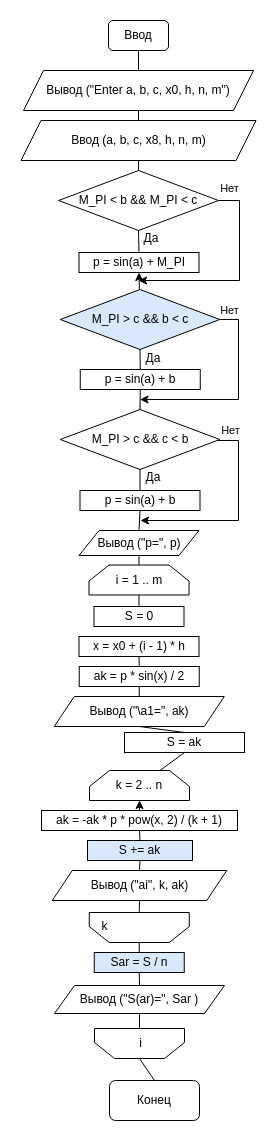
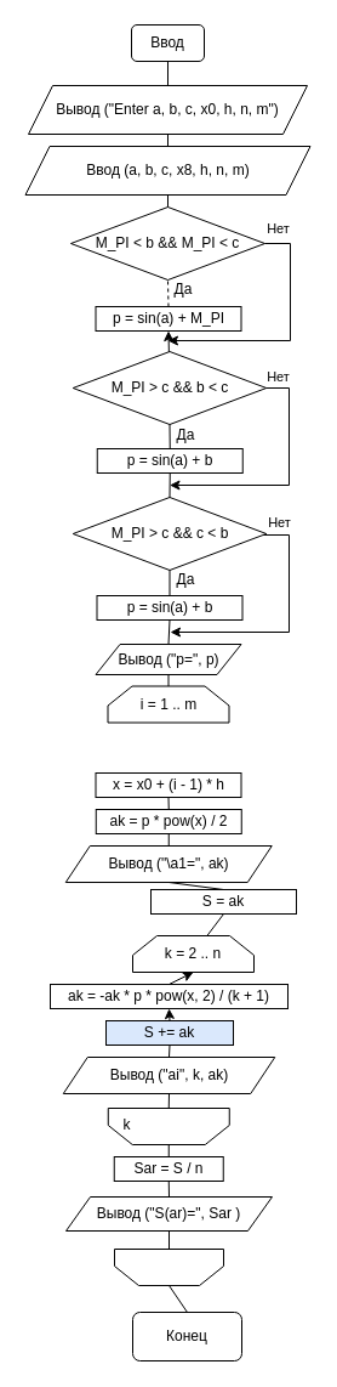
- <mxCell id="16" value="" style="endArrow=none;html=1;rounded=0;entryX=0.5;entryY=1;entryDx=0;entryDy=0;exitX=0.5;exitY=0;exitDx=0;exitDy=0;" edge="1" parent="1" source="10" target="9"><mxGeometry width="50" height="50" relative="1" as="geometry"><mxPoint x="58" y="300" as="sourcePoint" /><mxPoint x="108" y="250" as="targetPoint" /><Array as="points" /></mxGeometry></mxCell>
+ <mxCell id="16" value="" style="endArrow=none;html=1;rounded=0;entryX=0.5;entryY=1;entryDx=0;entryDy=0;exitX=0.5;exitY=0;exitDx=0;exitDy=0;dashed=1;" edge="1" parent="1" source="10" target="9"><mxGeometry width="50" height="50" relative="1" as="geometry"><mxPoint x="58" y="300" as="sourcePoint" /><mxPoint x="108" y="250" as="targetPoint" /><Array as="points" /></mxGeometry></mxCell>
- <mxCell id="14" value="M_PI &amp;gt; c &amp;amp;&amp;amp; b &amp;lt; c" style="rhombus;whiteSpace=wrap;html=1;fillColor=#dae8fc;" vertex="1" parent="1"><mxGeometry x="59.75" y="289" width="159.5" height="60" as="geometry" /></mxCell>
+ <mxCell id="14" value="M_PI &amp;gt; c &amp;amp;&amp;amp; b &amp;lt; c" style="rhombus;whiteSpace=wrap;html=1;" vertex="1" parent="1"><mxGeometry x="59.75" y="289" width="159.5" height="60" as="geometry" /></mxCell>
- <mxCell id="33" value="" style="endArrow=none;html=1;rounded=0;entryX=0.5;entryY=1;entryDx=0;entryDy=0;" edge="1" parent="1" source="32" target="30"><mxGeometry width="50" height="50" relative="1" as="geometry"><mxPoint x="58" y="640" as="sourcePoint" /><mxPoint x="108" y="590" as="targetPoint" /></mxGeometry></mxCell>
- <mxCell id="32" value="S = 0" style="rounded=0;whiteSpace=wrap;html=1;" vertex="1" parent="1"><mxGeometry x="93.5" y="606" width="90" height="20" as="geometry" /></mxCell>
- <mxCell id="35" value="ak = p * sin(x) / 2" style="rounded=0;whiteSpace=wrap;html=1;spacingTop=0;" vertex="1" parent="1"><mxGeometry x="78.75" y="666" width="120" height="20" as="geometry" /></mxCell>
+ <mxCell id="35" value="ak = p * pow(x) / 2" style="rounded=0;whiteSpace=wrap;html=1;spacingTop=0;" vertex="1" parent="1"><mxGeometry x="78.75" y="666" width="120" height="20" as="geometry" /></mxCell>
- <mxCell id="41" value="k = 2 .. n" style="shape=loopLimit;whiteSpace=wrap;html=1;" vertex="1" parent="1"><mxGeometry x="89" y="770" width="100" height="30" as="geometry" /></mxCell>
+ <mxCell id="41" value="k = 2 .. n" style="shape=loopLimit;whiteSpace=wrap;html=1;" vertex="1" parent="1"><mxGeometry x="109" y="770" width="100" height="30" as="geometry" /></mxCell>
- <mxCell id="46" value="" style="endArrow=none;html=1;rounded=0;entryX=0.5;entryY=1;entryDx=0;entryDy=0;exitX=0.5;exitY=0;exitDx=0;exitDy=0;" edge="1" parent="1" source="45" target="43"><mxGeometry width="50" height="50" relative="1" as="geometry"><mxPoint x="58" y="790" as="sourcePoint" /><mxPoint x="108" y="740" as="targetPoint" /></mxGeometry></mxCell>
+ <mxCell id="46" value="" style="endArrow=classic;html=1;rounded=0;entryX=0.5;entryY=1;entryDx=0;entryDy=0;exitX=0.5;exitY=0;exitDx=0;exitDy=0;" edge="1" parent="1" source="45" target="43"><mxGeometry width="50" height="50" relative="1" as="geometry"><mxPoint x="58" y="790" as="sourcePoint" /><mxPoint x="108" y="740" as="targetPoint" /></mxGeometry></mxCell>
- <mxCell id="52" value="Sar = S / n" style="rounded=0;whiteSpace=wrap;html=1;fillColor=#dae8fc;" vertex="1" parent="1"><mxGeometry x="93.75" y="952" width="90" height="20" as="geometry" /></mxCell>
+ <mxCell id="52" value="Sar = S / n" style="rounded=0;whiteSpace=wrap;html=1;" vertex="1" parent="1"><mxGeometry x="93.75" y="952" width="90" height="20" as="geometry" /></mxCell>
- <mxCell id="58" value="i" style="text;html=1;align=center;verticalAlign=middle;resizable=0;points=[];autosize=1;strokeColor=none;fillColor=none;" vertex="1" parent="1"><mxGeometry x="130" y="1033" width="20" height="20" as="geometry" /></mxCell>
